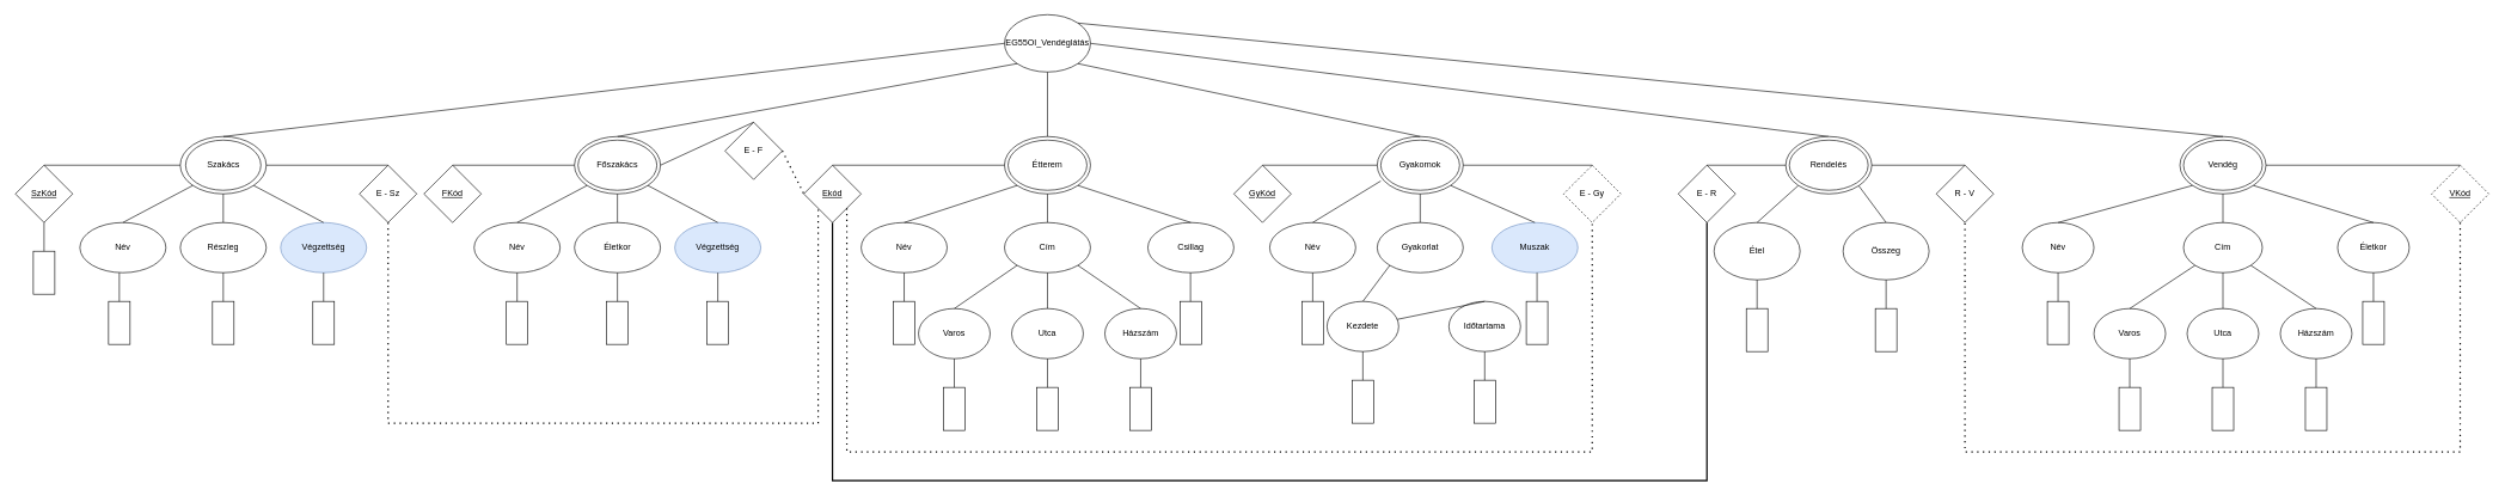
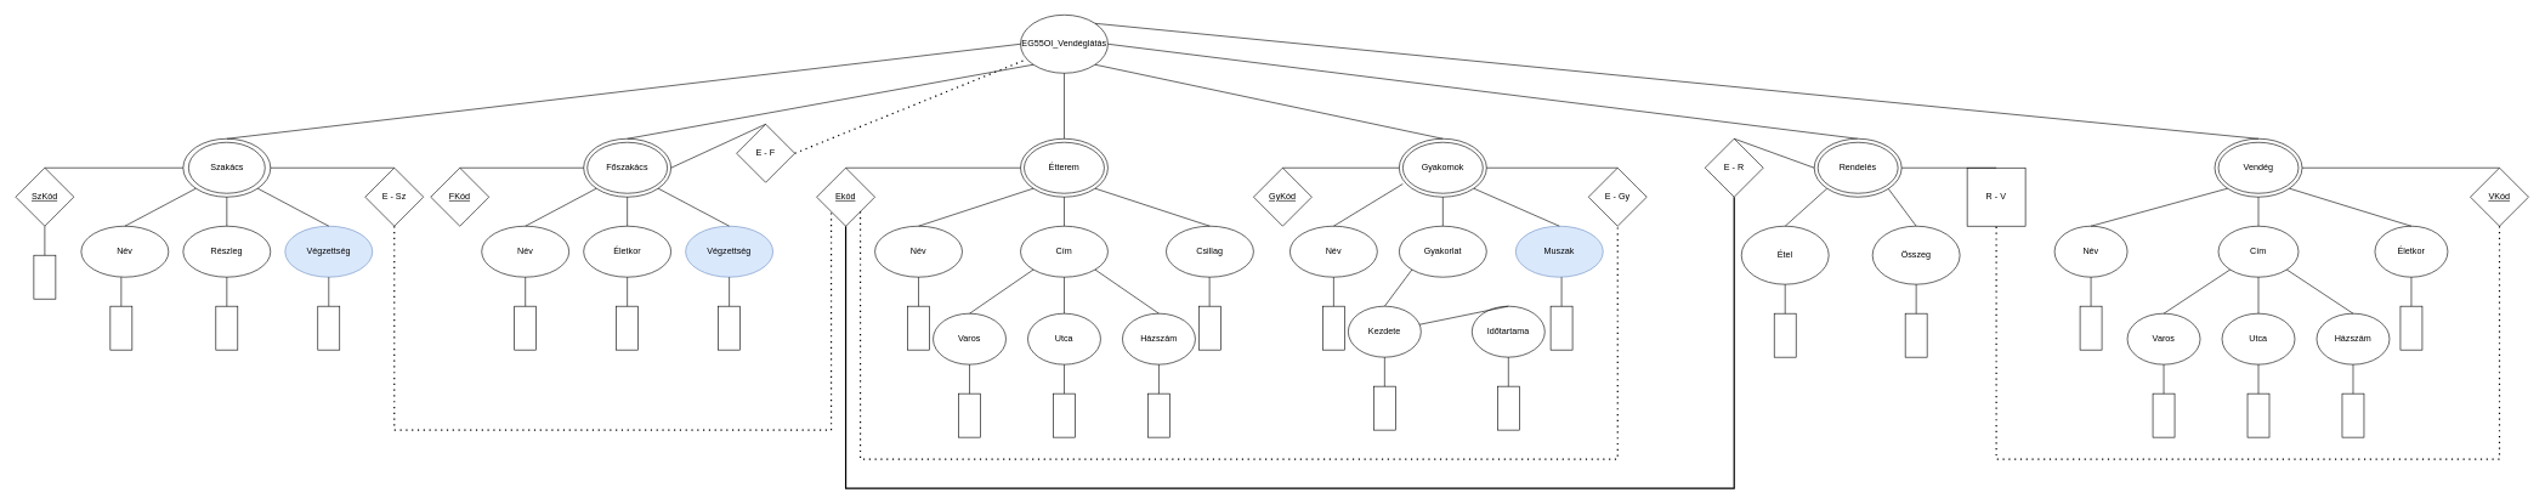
- <mxCell id="128" value="" style="endArrow=none;dashed=1;html=1;dashPattern=1 3;strokeWidth=2;rounded=0;exitX=1;exitY=0.5;exitDx=0;exitDy=0;entryX=0;entryY=0.5;entryDx=0;entryDy=0;" edge="1" parent="1" source="78" target="16"><mxGeometry width="50" height="50" relative="1" as="geometry"><mxPoint x="910" y="420" as="sourcePoint" /><mxPoint x="960" y="370" as="targetPoint" /></mxGeometry></mxCell>
+ <mxCell id="128" value="" style="endArrow=none;dashed=1;html=1;dashPattern=1 3;strokeWidth=2;rounded=0;exitX=1;exitY=0.5;exitDx=0;exitDy=0;" edge="1" parent="1" source="78" target="3"><mxGeometry width="50" height="50" relative="1" as="geometry"><mxPoint x="910" y="420" as="sourcePoint" /><mxPoint x="960" y="370" as="targetPoint" /></mxGeometry></mxCell>
- <mxCell id="129" value="E - Gy" style="rhombus;whiteSpace=wrap;html=1;dashed=1;" vertex="1" parent="1"><mxGeometry x="2180" y="230" width="80" height="80" as="geometry" /></mxCell>
+ <mxCell id="129" value="E - Gy" style="rhombus;whiteSpace=wrap;html=1;" vertex="1" parent="1"><mxGeometry x="2180" y="230" width="80" height="80" as="geometry" /></mxCell>
- <mxCell id="136" value="E - R" style="rhombus;whiteSpace=wrap;html=1;" vertex="1" parent="1"><mxGeometry x="2340" y="230" width="80" height="80" as="geometry" /></mxCell>
+ <mxCell id="136" value="E - R" style="rhombus;whiteSpace=wrap;html=1;" vertex="1" parent="1"><mxGeometry x="2340" y="190" width="80" height="80" as="geometry" /></mxCell>
- <mxCell id="137" value="R - V" style="rhombus;whiteSpace=wrap;html=1;" vertex="1" parent="1"><mxGeometry x="2700" y="230" width="80" height="80" as="geometry" /></mxCell>
+ <mxCell id="137" value="R - V" style="whiteSpace=wrap;html=1;rounded=0;" vertex="1" parent="1"><mxGeometry x="2700" y="230" width="80" height="80" as="geometry" /></mxCell>
- <mxCell id="63" value="&lt;u&gt;VKód&lt;/u&gt;" style="rhombus;whiteSpace=wrap;html=1;dashed=1;" vertex="1" parent="1"><mxGeometry x="3391" y="230" width="80" height="80" as="geometry" /></mxCell>
+ <mxCell id="63" value="&lt;u&gt;VKód&lt;/u&gt;" style="rhombus;whiteSpace=wrap;html=1;" vertex="1" parent="1"><mxGeometry x="3391" y="230" width="80" height="80" as="geometry" /></mxCell>
